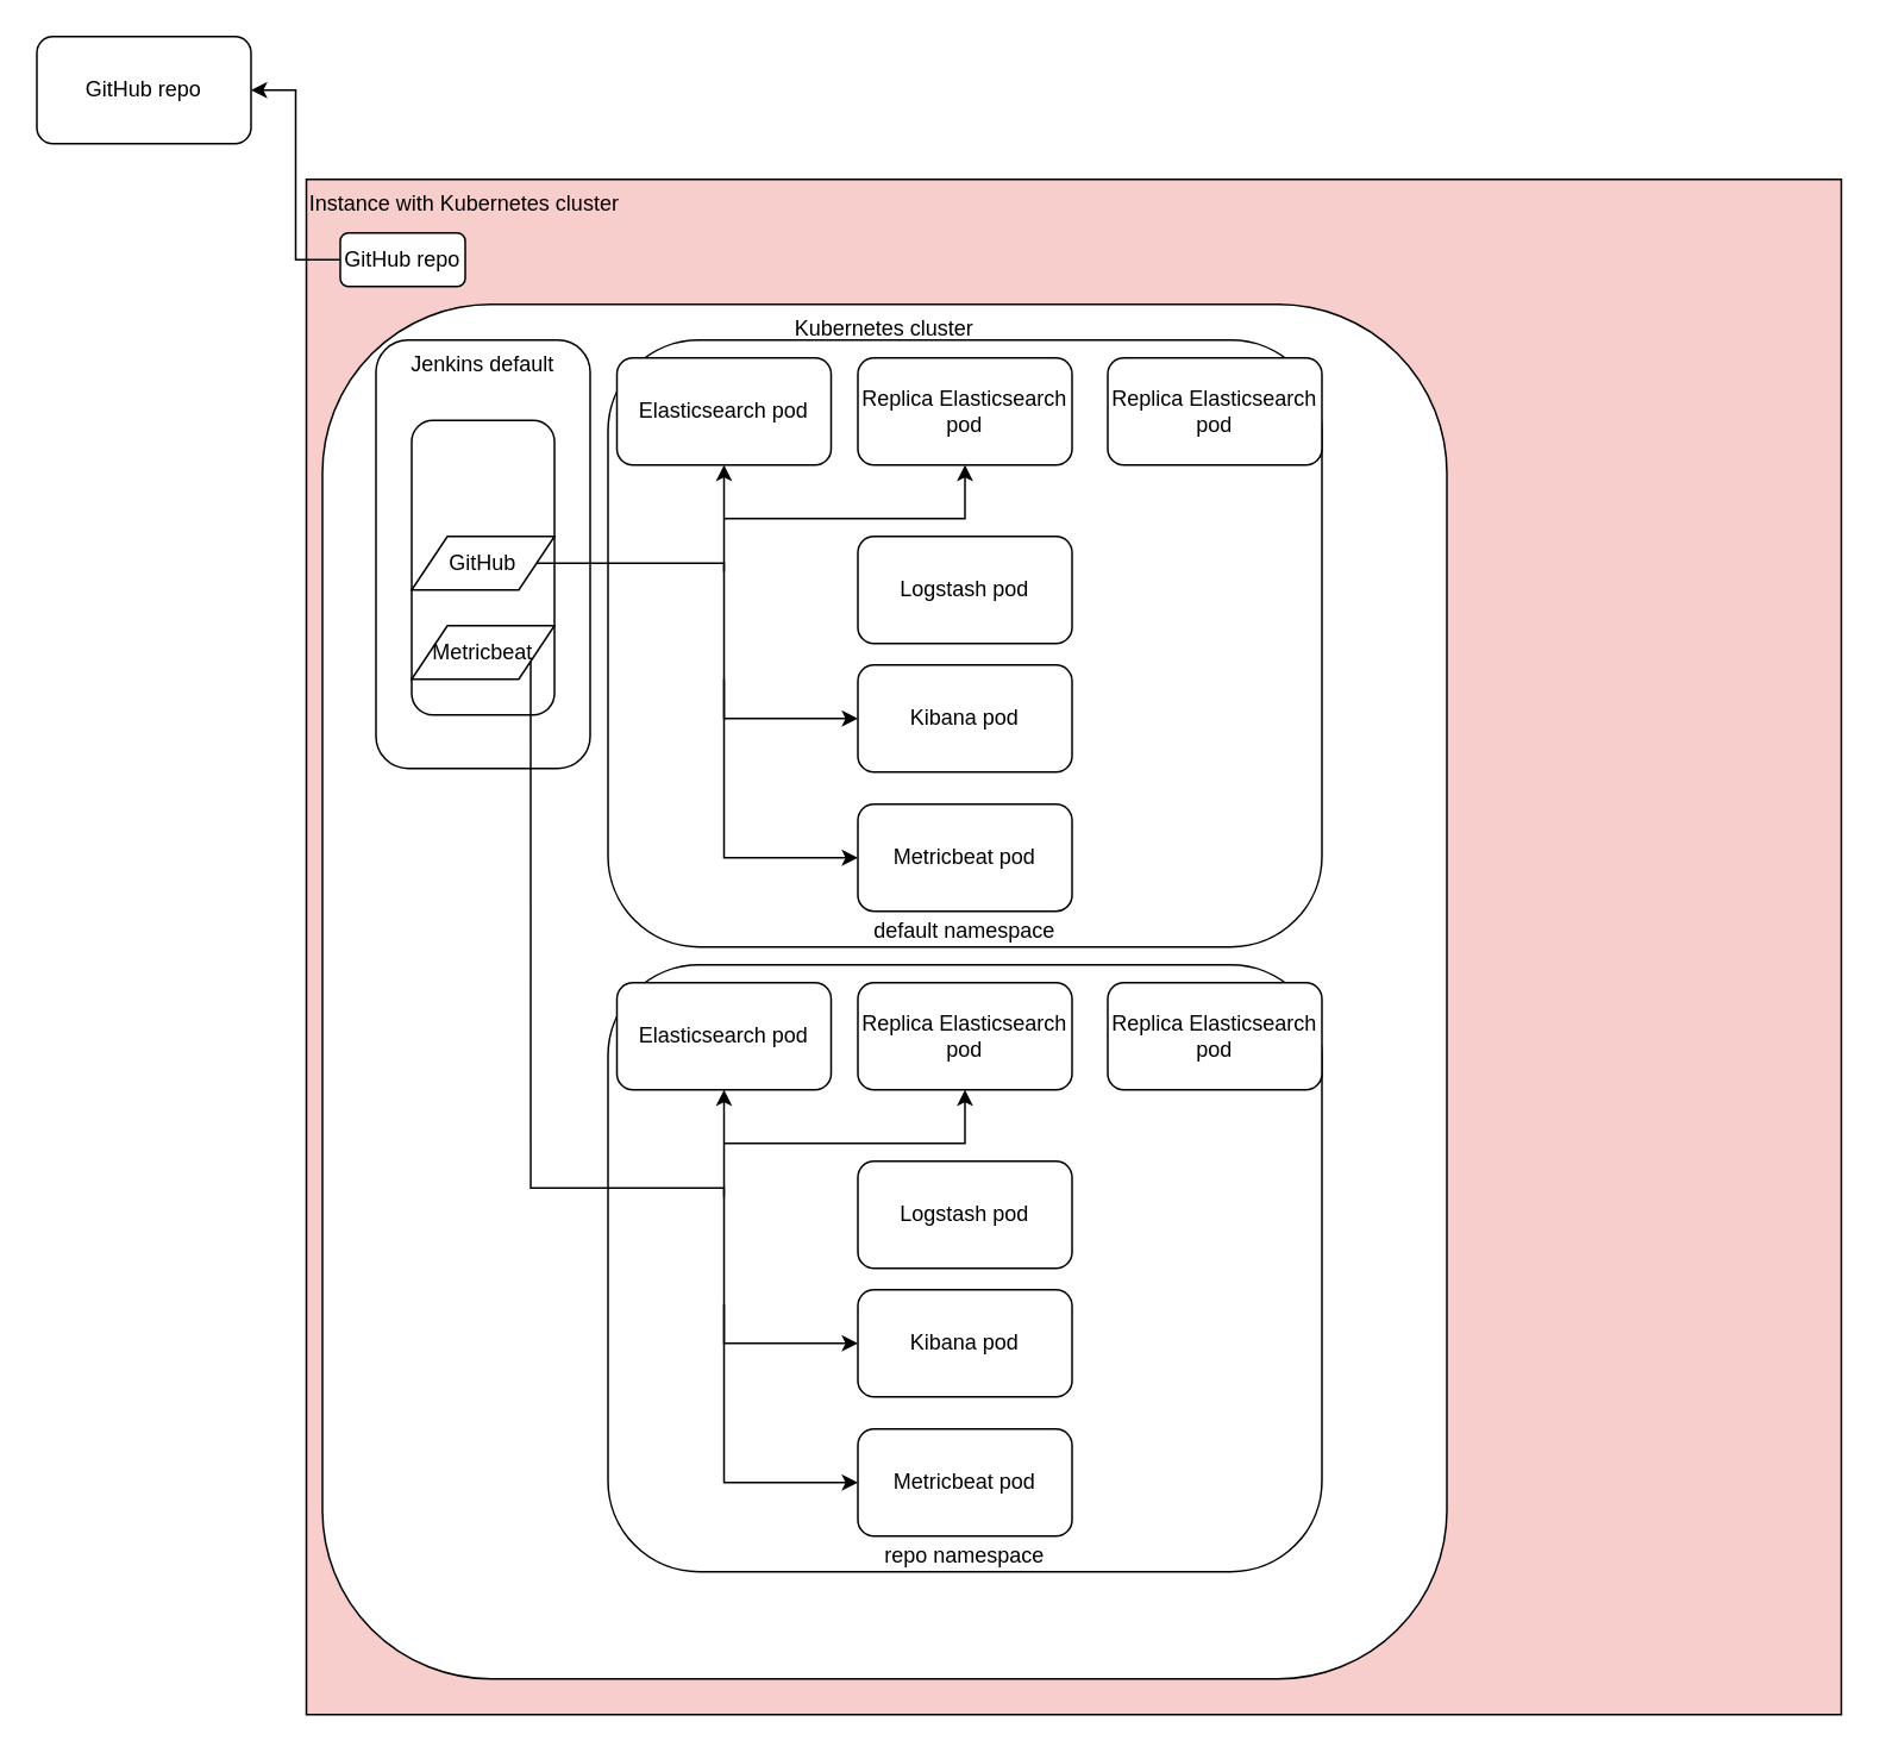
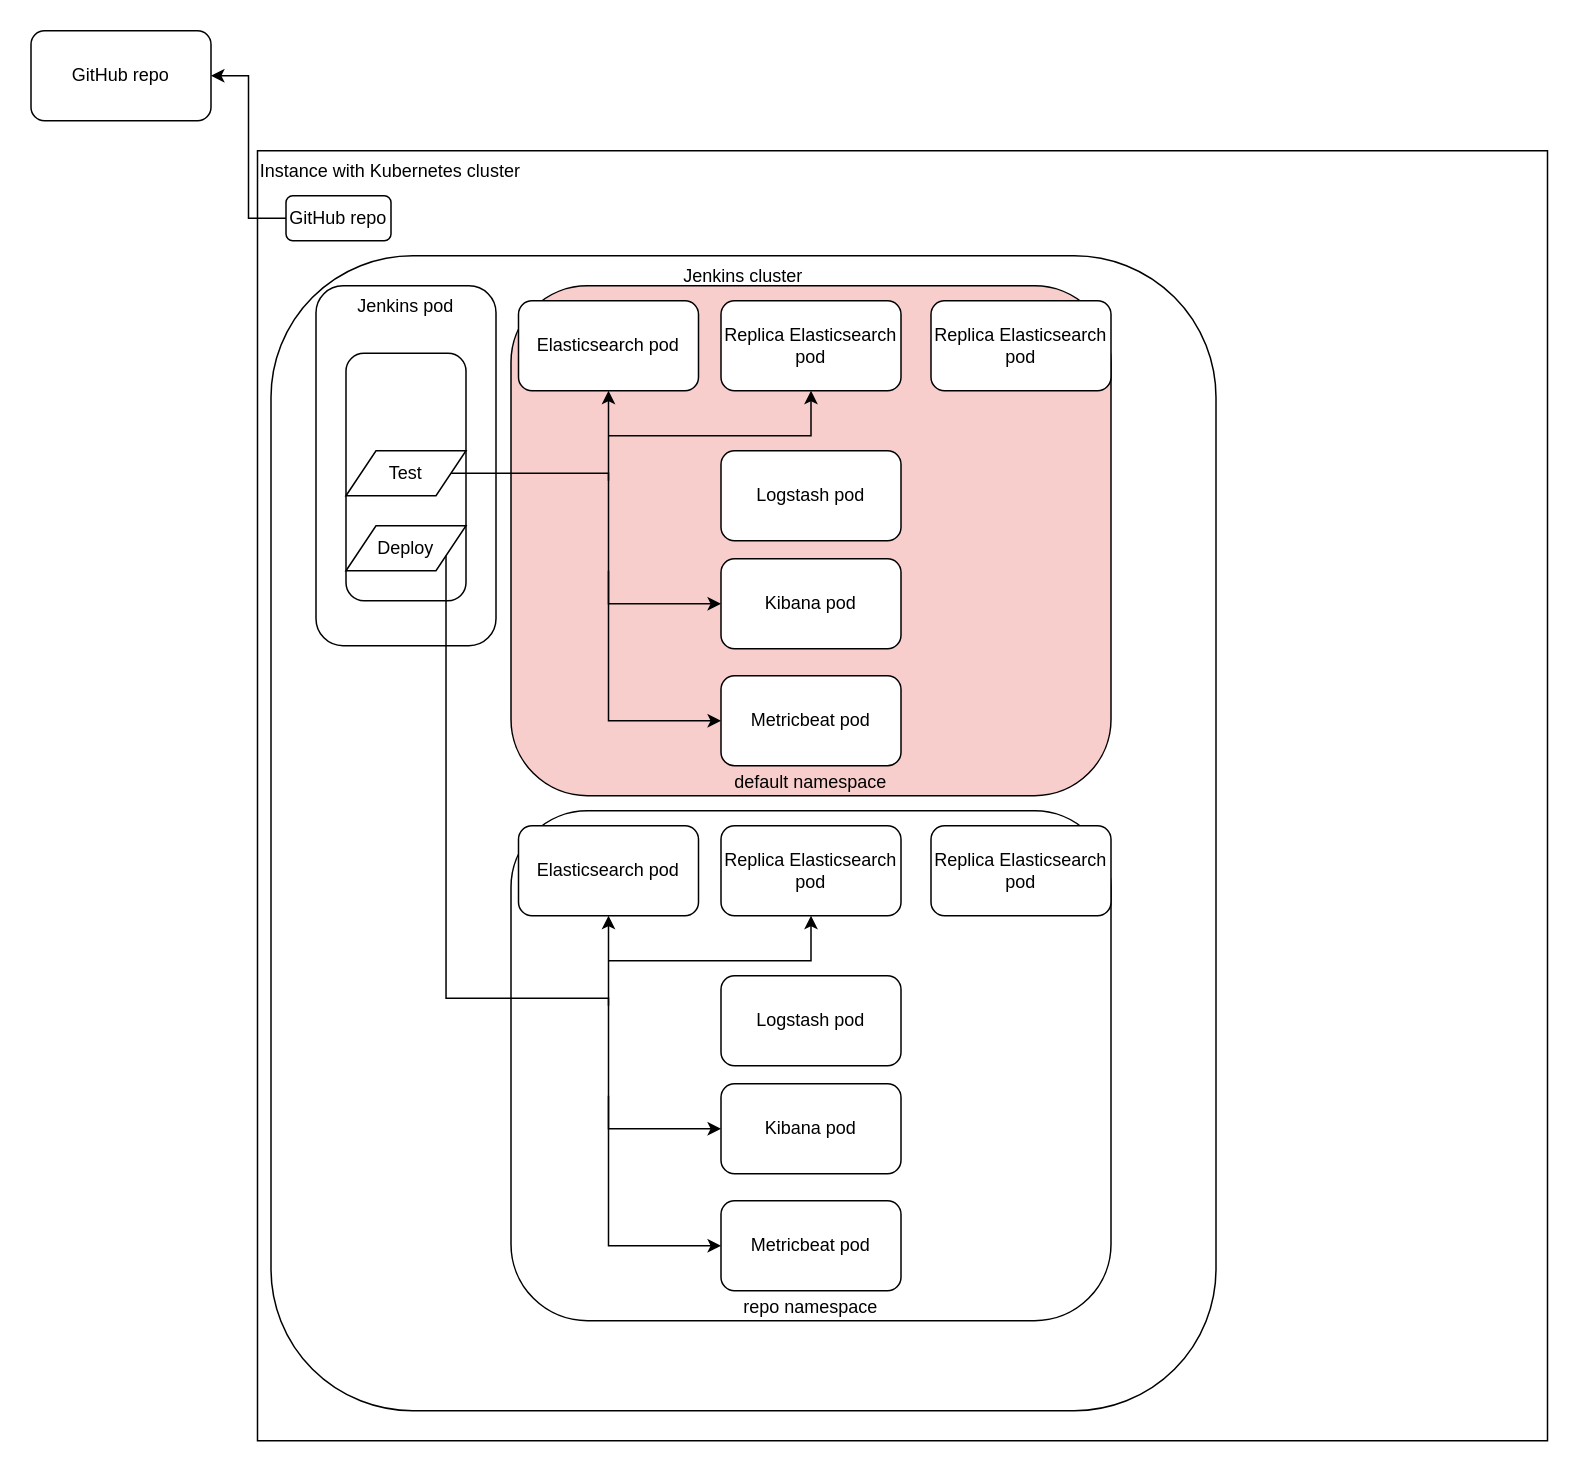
- <mxCell id="3" value="&lt;div style=&quot;&quot;&gt;&lt;span style=&quot;background-color: initial;&quot;&gt;Instance with Kubernetes cluster&lt;/span&gt;&lt;/div&gt;" style="whiteSpace=wrap;html=1;aspect=fixed;align=left;horizontal=1;verticalAlign=top;fillColor=#f8cecc;" parent="1" vertex="1"><mxGeometry x="171" y="100" width="860" height="860" as="geometry" /></mxCell>
+ <mxCell id="3" value="&lt;div style=&quot;&quot;&gt;&lt;span style=&quot;background-color: initial;&quot;&gt;Instance with Kubernetes cluster&lt;/span&gt;&lt;/div&gt;" style="whiteSpace=wrap;html=1;aspect=fixed;align=left;horizontal=1;verticalAlign=top;" parent="1" vertex="1"><mxGeometry x="171" y="100" width="860" height="860" as="geometry" /></mxCell>
- <mxCell id="4" value="Kubernetes cluster" style="rounded=1;whiteSpace=wrap;html=1;align=center;verticalAlign=top;" parent="1" vertex="1"><mxGeometry x="180" y="170" width="630" height="770" as="geometry" /></mxCell>
+ <mxCell id="4" value="Jenkins cluster" style="rounded=1;whiteSpace=wrap;html=1;align=center;verticalAlign=top;" parent="1" vertex="1"><mxGeometry x="180" y="170" width="630" height="770" as="geometry" /></mxCell>
- <mxCell id="6" value="Jenkins default" style="rounded=1;whiteSpace=wrap;html=1;verticalAlign=top;" parent="1" vertex="1"><mxGeometry x="210" y="190" width="120" height="240" as="geometry" /></mxCell>
+ <mxCell id="6" value="Jenkins pod" style="rounded=1;whiteSpace=wrap;html=1;verticalAlign=top;" parent="1" vertex="1"><mxGeometry x="210" y="190" width="120" height="240" as="geometry" /></mxCell>
- <mxCell id="9" value="GitHub" style="shape=parallelogram;perimeter=parallelogramPerimeter;whiteSpace=wrap;html=1;fixedSize=1;" parent="1" vertex="1"><mxGeometry x="230" y="300" width="80" height="30" as="geometry" /></mxCell>
+ <mxCell id="9" value="Test" style="shape=parallelogram;perimeter=parallelogramPerimeter;whiteSpace=wrap;html=1;fixedSize=1;" parent="1" vertex="1"><mxGeometry x="230" y="300" width="80" height="30" as="geometry" /></mxCell>
- <mxCell id="11" value="Metricbeat" style="shape=parallelogram;perimeter=parallelogramPerimeter;whiteSpace=wrap;html=1;fixedSize=1;" parent="1" vertex="1"><mxGeometry x="230" y="350" width="80" height="30" as="geometry" /></mxCell>
+ <mxCell id="11" value="Deploy" style="shape=parallelogram;perimeter=parallelogramPerimeter;whiteSpace=wrap;html=1;fixedSize=1;" parent="1" vertex="1"><mxGeometry x="230" y="350" width="80" height="30" as="geometry" /></mxCell>
- <mxCell id="14" value="default namespace" style="rounded=1;whiteSpace=wrap;html=1;verticalAlign=bottom;" vertex="1" parent="13"><mxGeometry width="400" height="340" as="geometry" /></mxCell>
+ <mxCell id="14" value="default namespace" style="rounded=1;whiteSpace=wrap;html=1;verticalAlign=bottom;fillColor=#f8cecc;" vertex="1" parent="13"><mxGeometry width="400" height="340" as="geometry" /></mxCell>
